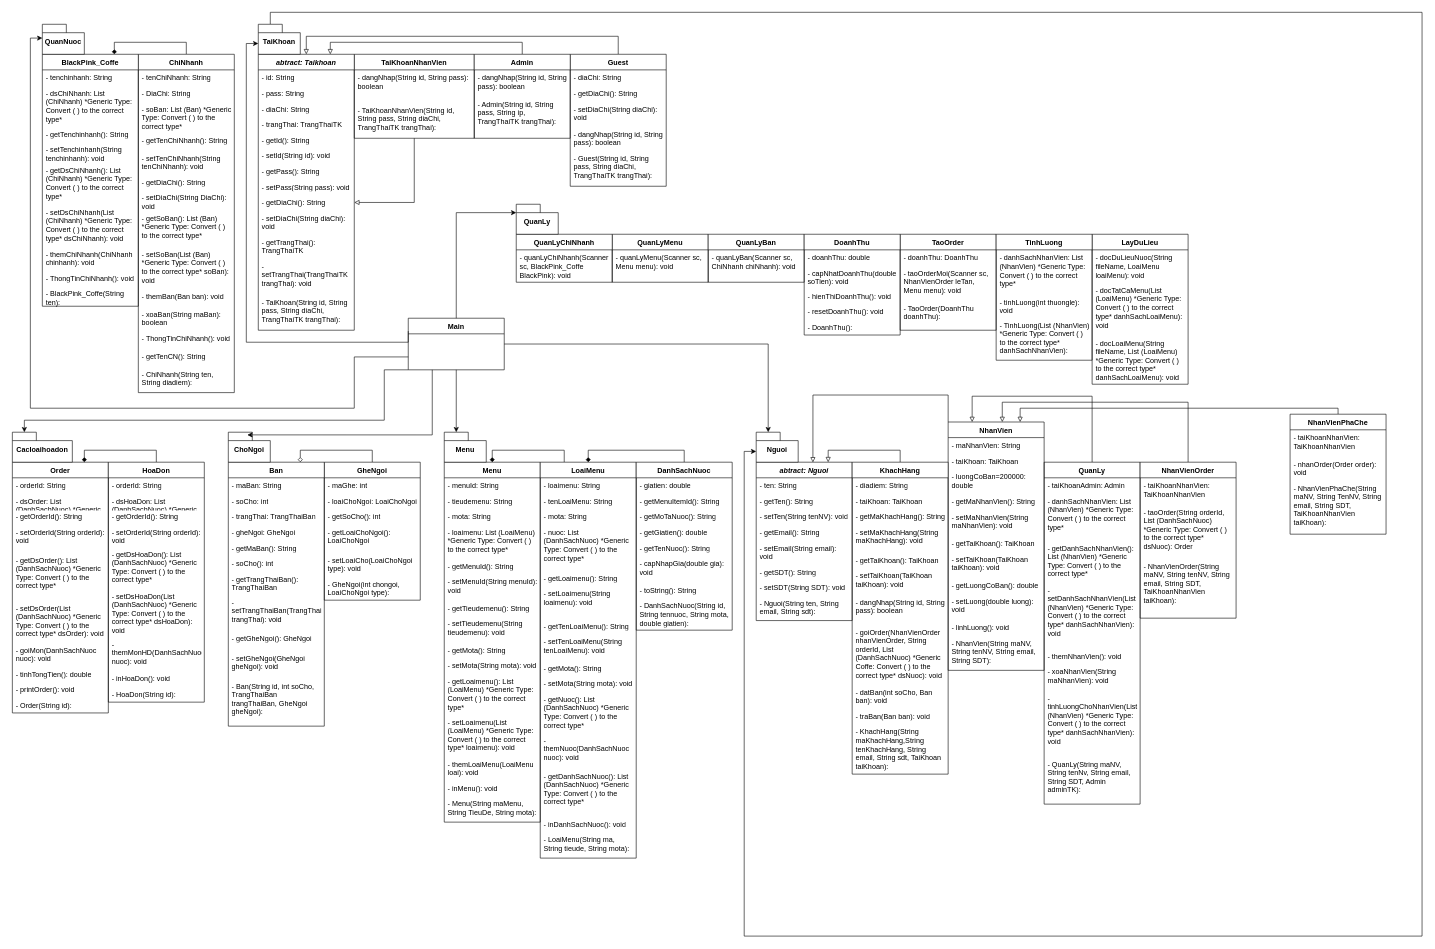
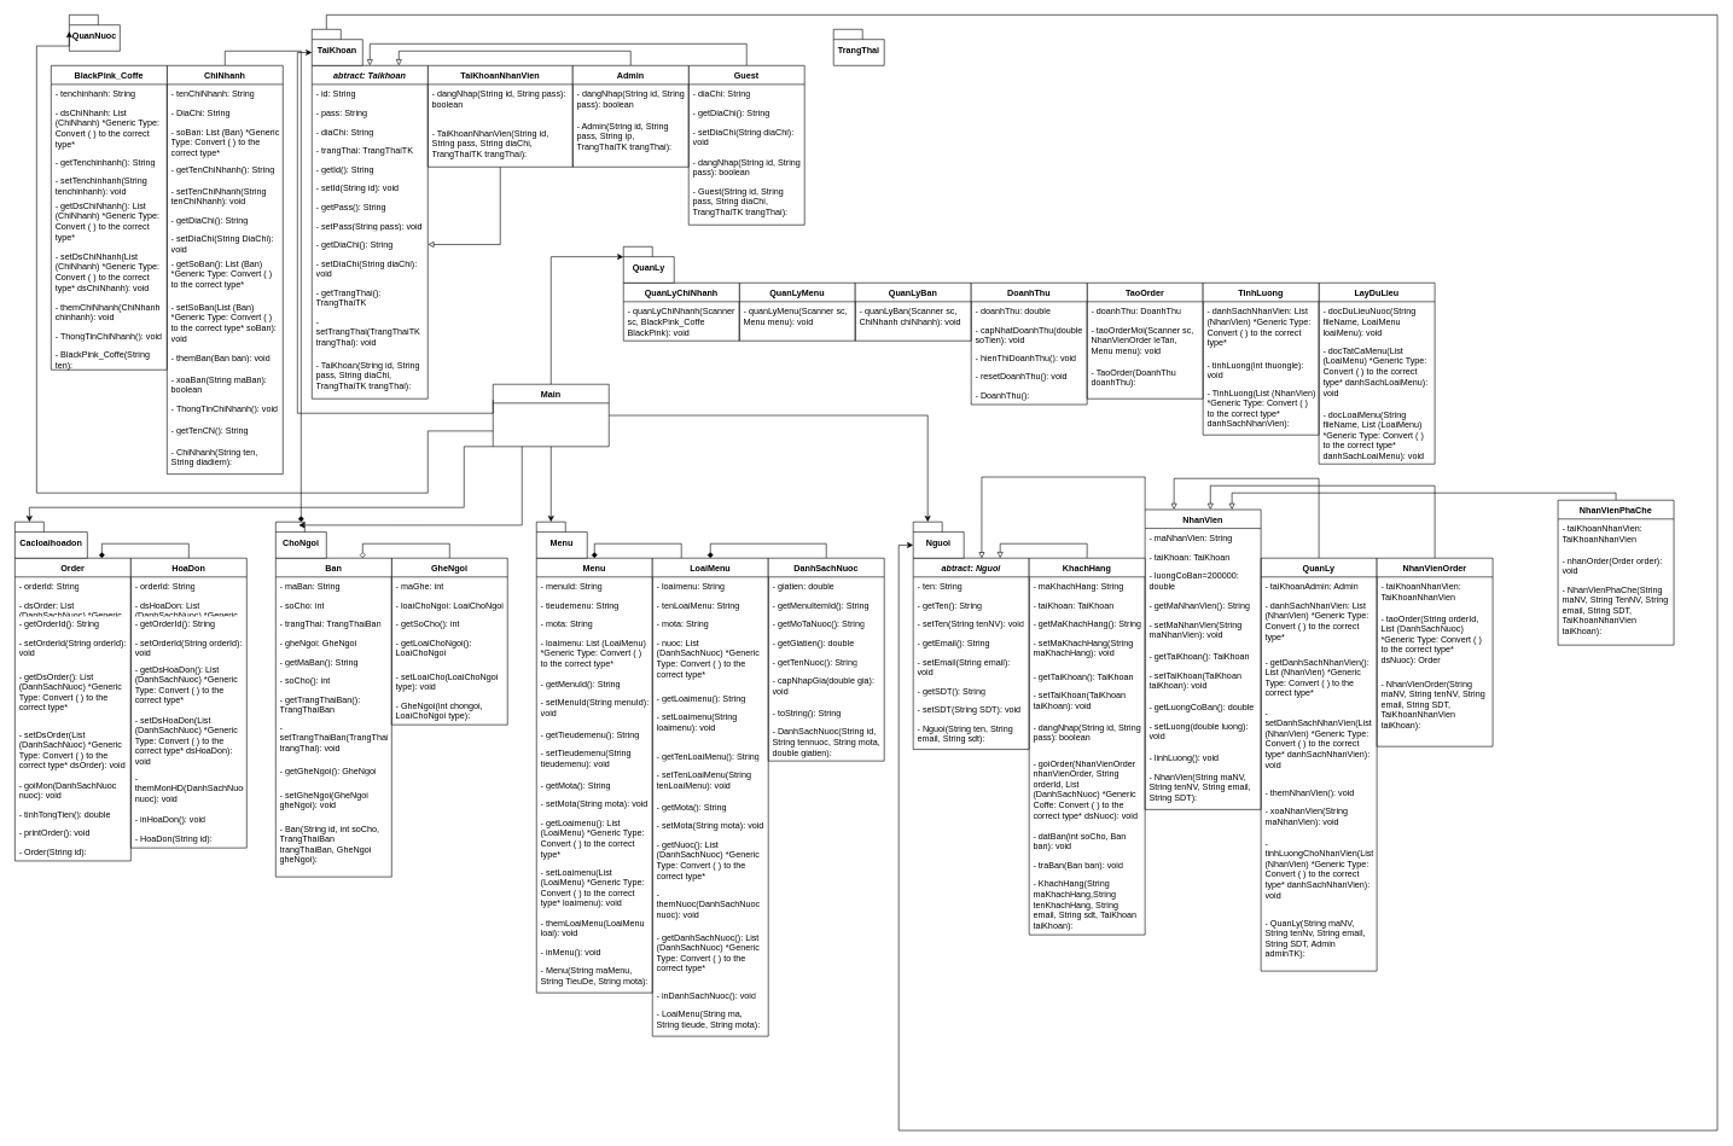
- <mxCell id="214" value="QuanNuoc" style="shape=folder;fontStyle=1;spacingTop=10;tabWidth=40;tabHeight=14;tabPosition=left;html=1;whiteSpace=wrap;" vertex="1" parent="1"><mxGeometry x="70" y="40" width="70" height="50" as="geometry" /></mxCell>
+ <mxCell id="214" value="QuanNuoc" style="shape=folder;fontStyle=1;spacingTop=10;tabWidth=40;tabHeight=14;tabPosition=left;html=1;whiteSpace=wrap;" vertex="1" parent="1"><mxGeometry x="95" y="20" width="70" height="50" as="geometry" /></mxCell>
+ <mxCell id="228" value="TrangThai" style="shape=folder;fontStyle=1;spacingTop=10;tabWidth=40;tabHeight=14;tabPosition=left;html=1;whiteSpace=wrap;" vertex="1" parent="1"><mxGeometry x="1150" y="40" width="70" height="50" as="geometry" /></mxCell>
- <mxCell id="20" style="edgeStyle=orthogonalEdgeStyle;rounded=0;orthogonalLoop=1;jettySize=auto;html=1;exitX=0.5;exitY=0;exitDx=0;exitDy=0;entryX=0.75;entryY=0;entryDx=0;entryDy=0;endArrow=diamond;endFill=1;" edge="1" parent="1" source="21" target="36"><mxGeometry relative="1" as="geometry" /></mxCell>
+ <mxCell id="20" style="edgeStyle=orthogonalEdgeStyle;rounded=0;orthogonalLoop=1;jettySize=auto;html=1;exitX=0.5;exitY=0;exitDx=0;exitDy=0;endArrow=diamond;endFill=1;" edge="1" parent="1" source="21" target="210"><mxGeometry relative="1" as="geometry" /></mxCell>
- <mxCell id="113" value="- diadiem: String" style="text;strokeColor=none;fillColor=none;align=left;verticalAlign=top;spacingLeft=4;spacingRight=4;overflow=hidden;rotatable=0;points=[[0,0.5],[1,0.5]];portConstraint=eastwest;whiteSpace=wrap;html=1;" vertex="1" parent="112"><mxGeometry y="26" width="160" height="26" as="geometry" /></mxCell>
+ <mxCell id="113" value="- maKhachHang: String" style="text;strokeColor=none;fillColor=none;align=left;verticalAlign=top;spacingLeft=4;spacingRight=4;overflow=hidden;rotatable=0;points=[[0,0.5],[1,0.5]];portConstraint=eastwest;whiteSpace=wrap;html=1;" vertex="1" parent="112"><mxGeometry y="26" width="160" height="26" as="geometry" /></mxCell>
